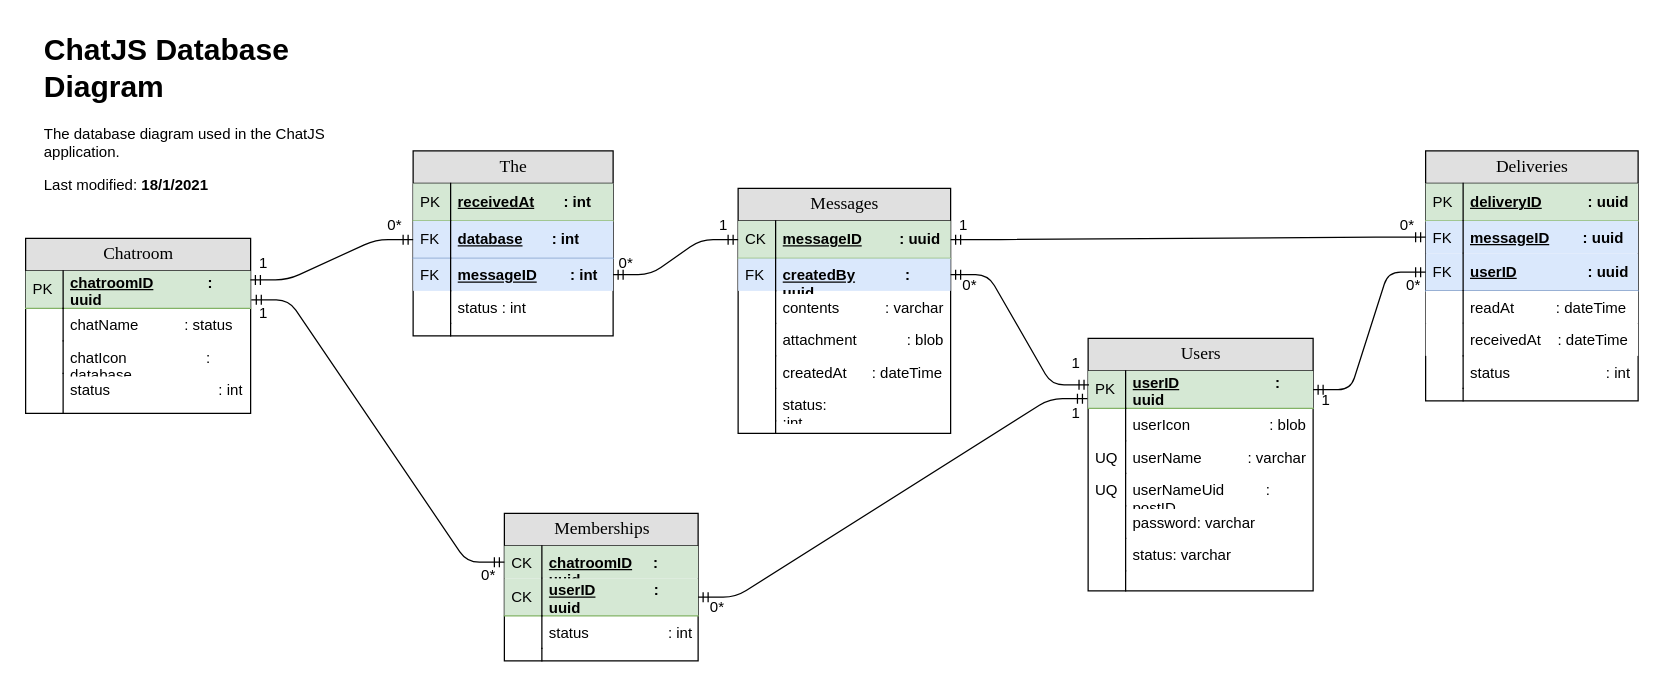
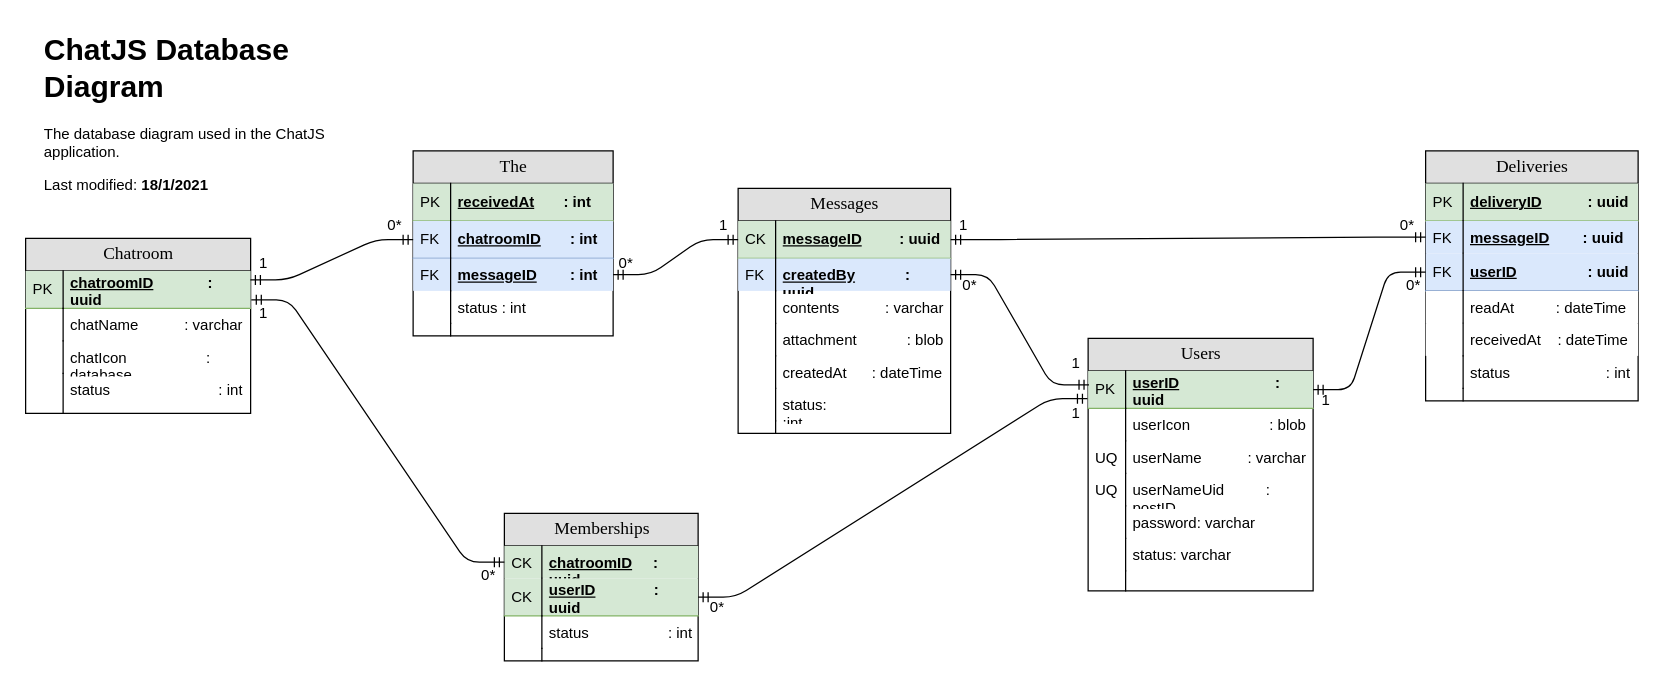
- <mxCell id="29" value="&lt;u&gt;database&lt;/u&gt;&amp;nbsp;&amp;nbsp;&amp;nbsp;&amp;nbsp;&amp;nbsp;&amp;nbsp; : int" style="shape=partialRectangle;top=0;left=0;right=0;bottom=1;html=1;align=left;verticalAlign=middle;fillColor=#dae8fc;spacingLeft=34;spacingRight=4;whiteSpace=wrap;overflow=hidden;rotatable=0;points=[[0,0.5],[1,0.5]];portConstraint=eastwest;dropTarget=0;fontStyle=1;strokeColor=#6c8ebf;" vertex="1" parent="26"><mxGeometry y="56" width="160" height="30" as="geometry" /></mxCell>
+ <mxCell id="29" value="&lt;u&gt;chatroomID&lt;/u&gt;&amp;nbsp;&amp;nbsp;&amp;nbsp;&amp;nbsp;&amp;nbsp;&amp;nbsp; : int" style="shape=partialRectangle;top=0;left=0;right=0;bottom=1;html=1;align=left;verticalAlign=middle;fillColor=#dae8fc;spacingLeft=34;spacingRight=4;whiteSpace=wrap;overflow=hidden;rotatable=0;points=[[0,0.5],[1,0.5]];portConstraint=eastwest;dropTarget=0;fontStyle=1;strokeColor=#6c8ebf;" vertex="1" parent="26"><mxGeometry y="56" width="160" height="30" as="geometry" /></mxCell>
- <mxCell id="20" value="&lt;div&gt;chatName&amp;nbsp; &amp;nbsp;&amp;nbsp;&amp;nbsp;&amp;nbsp;&amp;nbsp;&amp;nbsp;&amp;nbsp;&amp;nbsp; : status&lt;/div&gt;" style="shape=partialRectangle;top=0;left=0;right=0;bottom=0;html=1;align=left;verticalAlign=top;fillColor=none;spacingLeft=34;spacingRight=4;whiteSpace=wrap;overflow=hidden;rotatable=0;points=[[0,0.5],[1,0.5]];portConstraint=eastwest;dropTarget=0;" parent="17" vertex="1"><mxGeometry y="56" width="180" height="26" as="geometry" /></mxCell>
+ <mxCell id="20" value="&lt;div&gt;chatName&amp;nbsp; &amp;nbsp;&amp;nbsp;&amp;nbsp;&amp;nbsp;&amp;nbsp;&amp;nbsp;&amp;nbsp;&amp;nbsp; : varchar&lt;/div&gt;" style="shape=partialRectangle;top=0;left=0;right=0;bottom=0;html=1;align=left;verticalAlign=top;fillColor=none;spacingLeft=34;spacingRight=4;whiteSpace=wrap;overflow=hidden;rotatable=0;points=[[0,0.5],[1,0.5]];portConstraint=eastwest;dropTarget=0;" parent="17" vertex="1"><mxGeometry y="56" width="180" height="26" as="geometry" /></mxCell>
